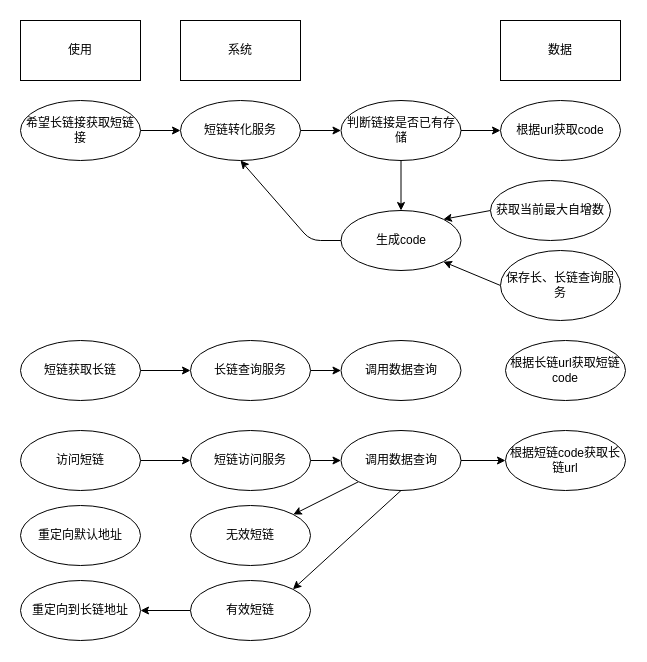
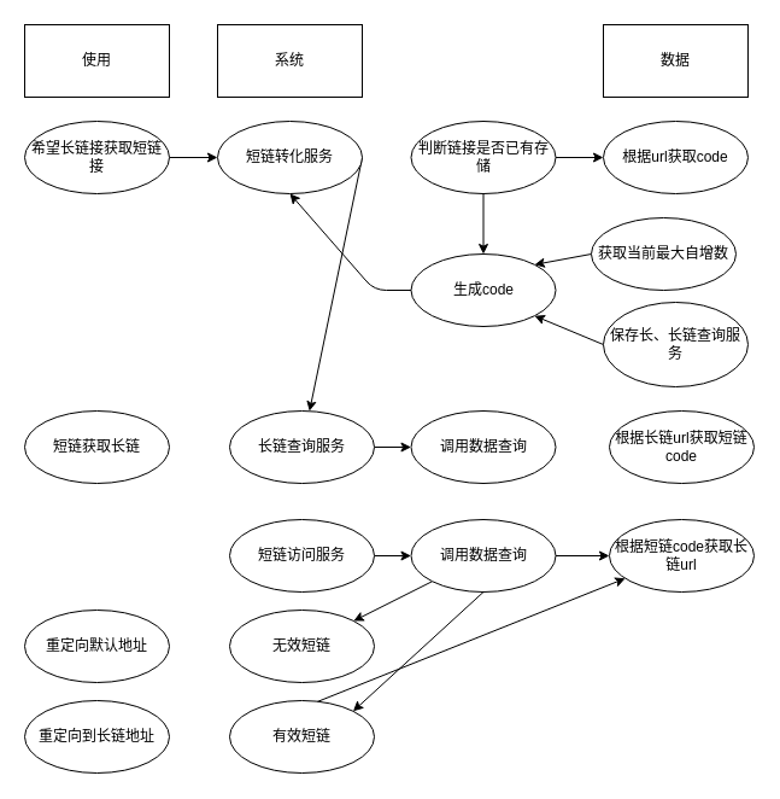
- <mxCell id="6" style="edgeStyle=none;html=1;exitX=1;exitY=0.5;exitDx=0;exitDy=0;" edge="1" parent="1" source="7" target="11"><mxGeometry relative="1" as="geometry" /></mxCell>
+ <mxCell id="6" style="edgeStyle=none;html=1;exitX=1;exitY=0.5;exitDx=0;exitDy=0;" edge="1" parent="1" source="7" target="18"><mxGeometry relative="1" as="geometry" /></mxCell>
- <mxCell id="15" value="" style="edgeStyle=none;html=1;" edge="1" parent="1" source="16" target="18"><mxGeometry relative="1" as="geometry" /></mxCell>
- <mxCell id="25" value="访问短链" style="ellipse;whiteSpace=wrap;html=1;" vertex="1" parent="1"><mxGeometry x="20" y="430" width="120" height="60" as="geometry" /></mxCell>
- <mxCell id="24" style="edgeStyle=none;html=1;exitX=1;exitY=0.5;exitDx=0;exitDy=0;entryX=0;entryY=0.5;entryDx=0;entryDy=0;" edge="1" parent="1" source="25" target="28"><mxGeometry relative="1" as="geometry" /></mxCell>
- <mxCell id="35" style="edgeStyle=none;html=1;exitX=0;exitY=0.5;exitDx=0;exitDy=0;entryX=1;entryY=0.5;entryDx=0;entryDy=0;" edge="1" parent="1" source="36" target="38"><mxGeometry relative="1" as="geometry" /></mxCell>
+ <mxCell id="35" style="edgeStyle=none;html=1;exitX=0;exitY=0.5;exitDx=0;exitDy=0;" edge="1" parent="1" source="36" target="33"><mxGeometry relative="1" as="geometry" /></mxCell>
